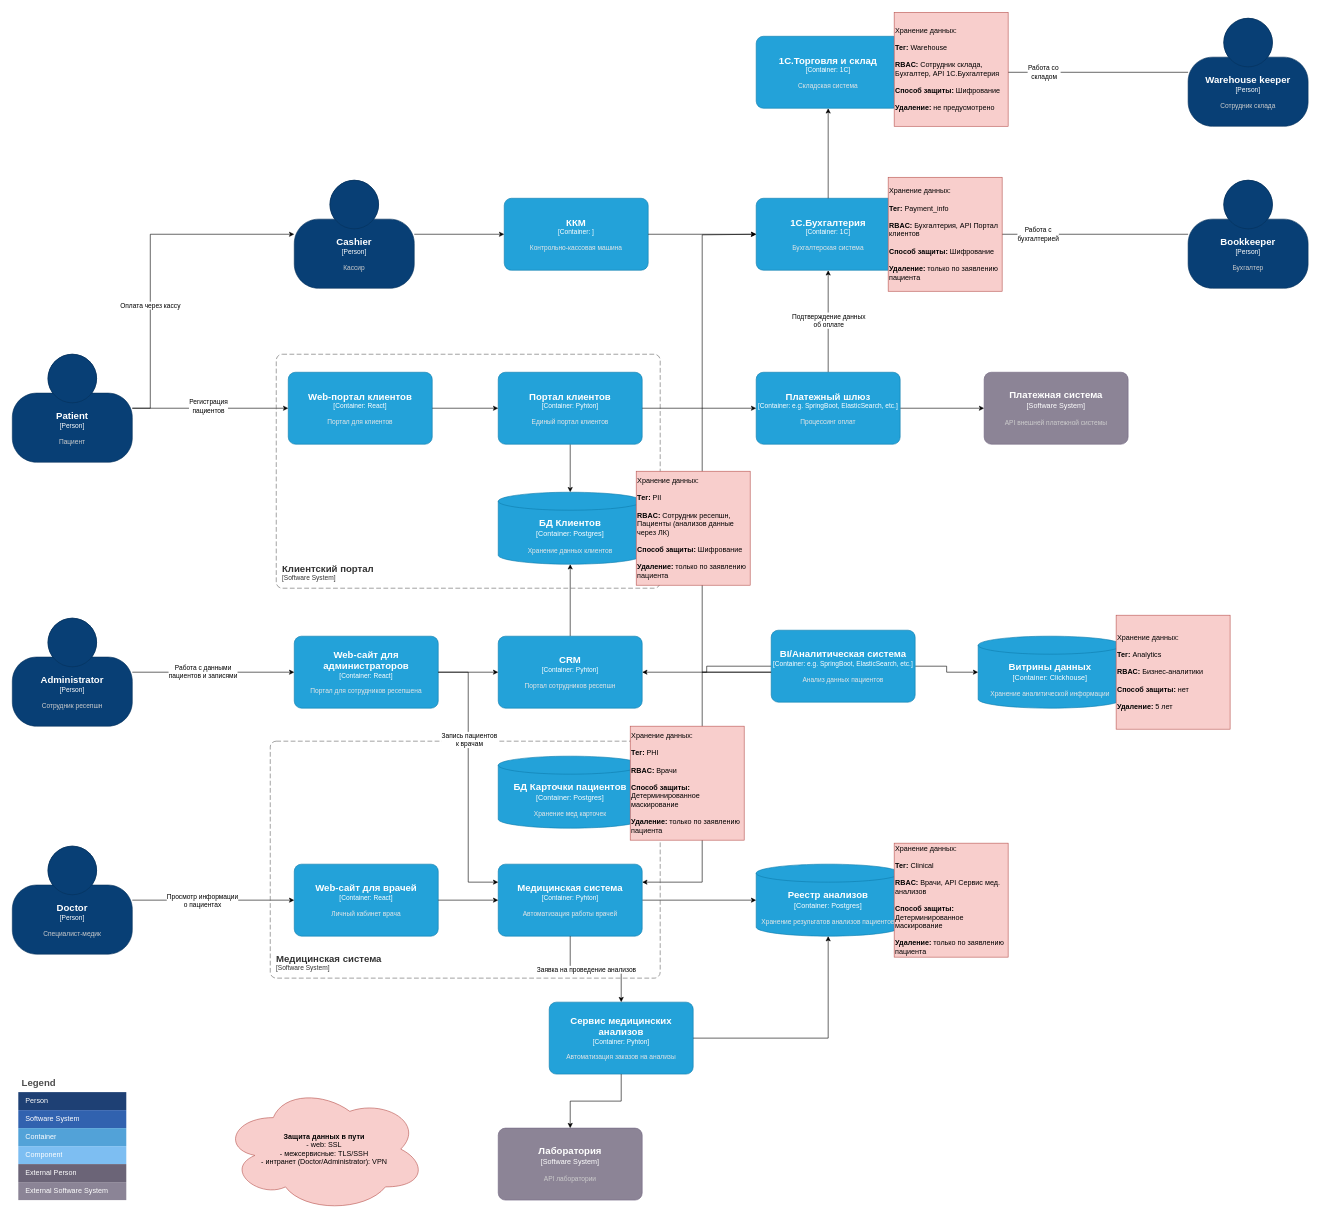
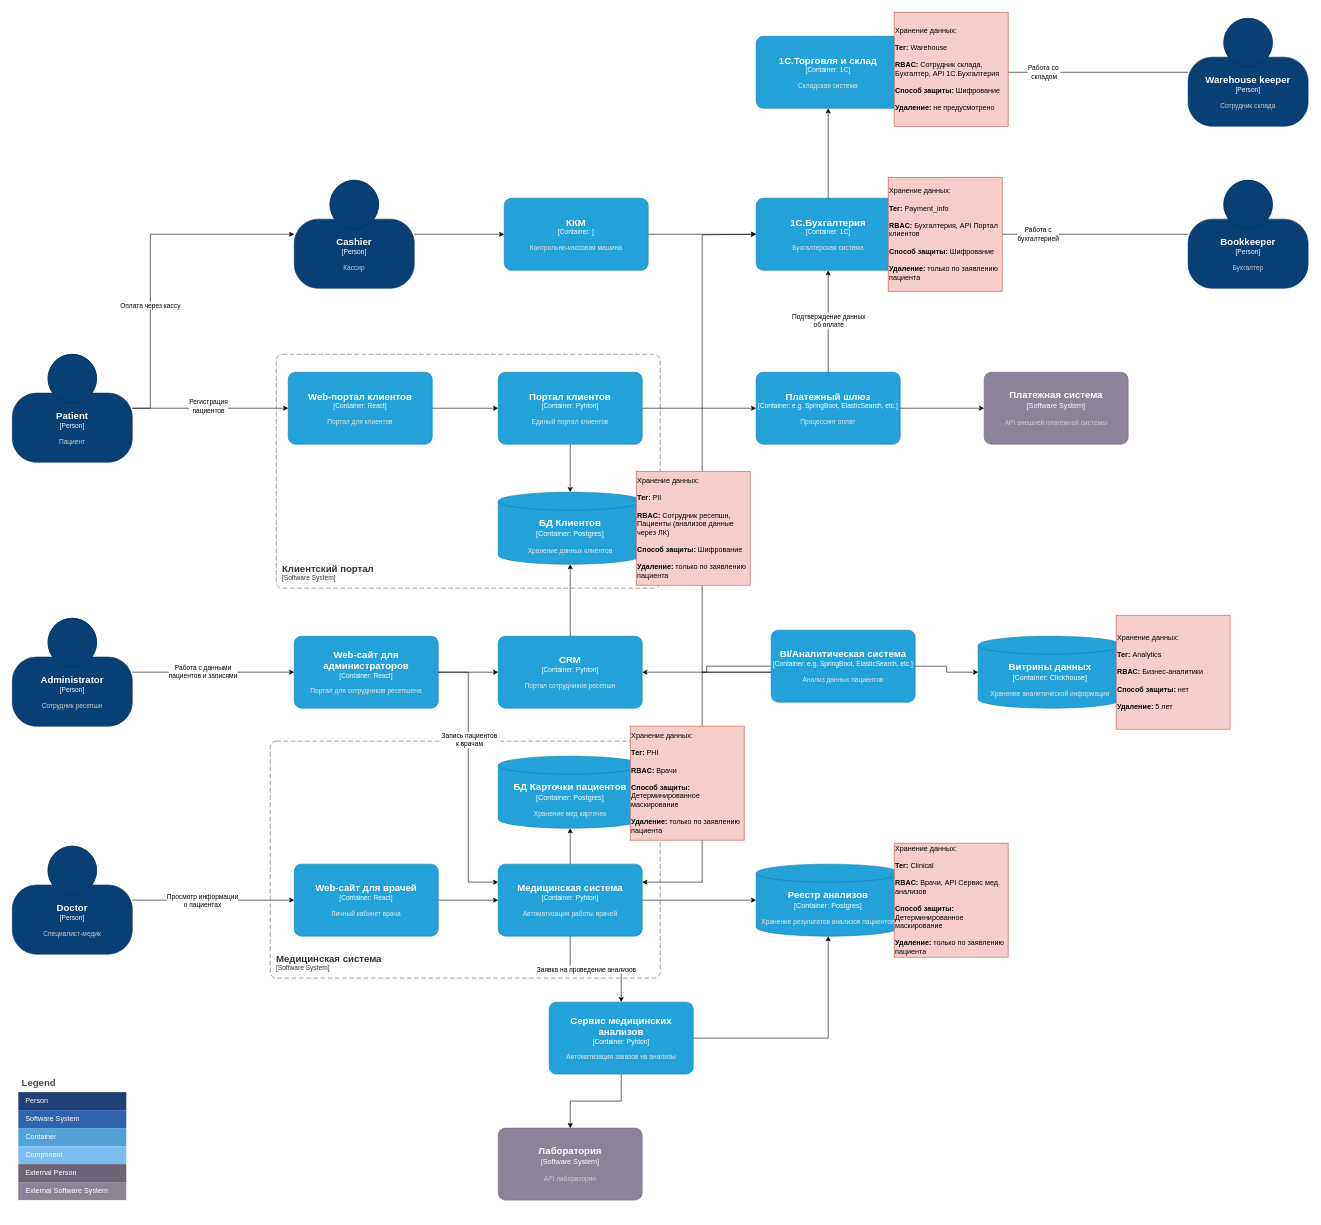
+ <mxCell id="27" style="edgeStyle=orthogonalEdgeStyle;rounded=0;orthogonalLoop=1;jettySize=auto;html=1;" edge="1" parent="1" source="29" target="31"><mxGeometry relative="1" as="geometry" /></mxCell>
- <mxCell id="82" value="&lt;b&gt;Защита данных в пути&lt;/b&gt;&lt;div&gt;- web: SSL&lt;/div&gt;&lt;div&gt;- межсервисные: TLS/SSH&lt;/div&gt;&lt;div&gt;- интранет (Doctor/Administrator): VPN&lt;/div&gt;" style="ellipse;shape=cloud;whiteSpace=wrap;html=1;fillColor=#f8cecc;strokeColor=#b85450;align=center;" vertex="1" parent="1"><mxGeometry x="370" y="1810" width="340" height="210" as="geometry" /></mxCell>
